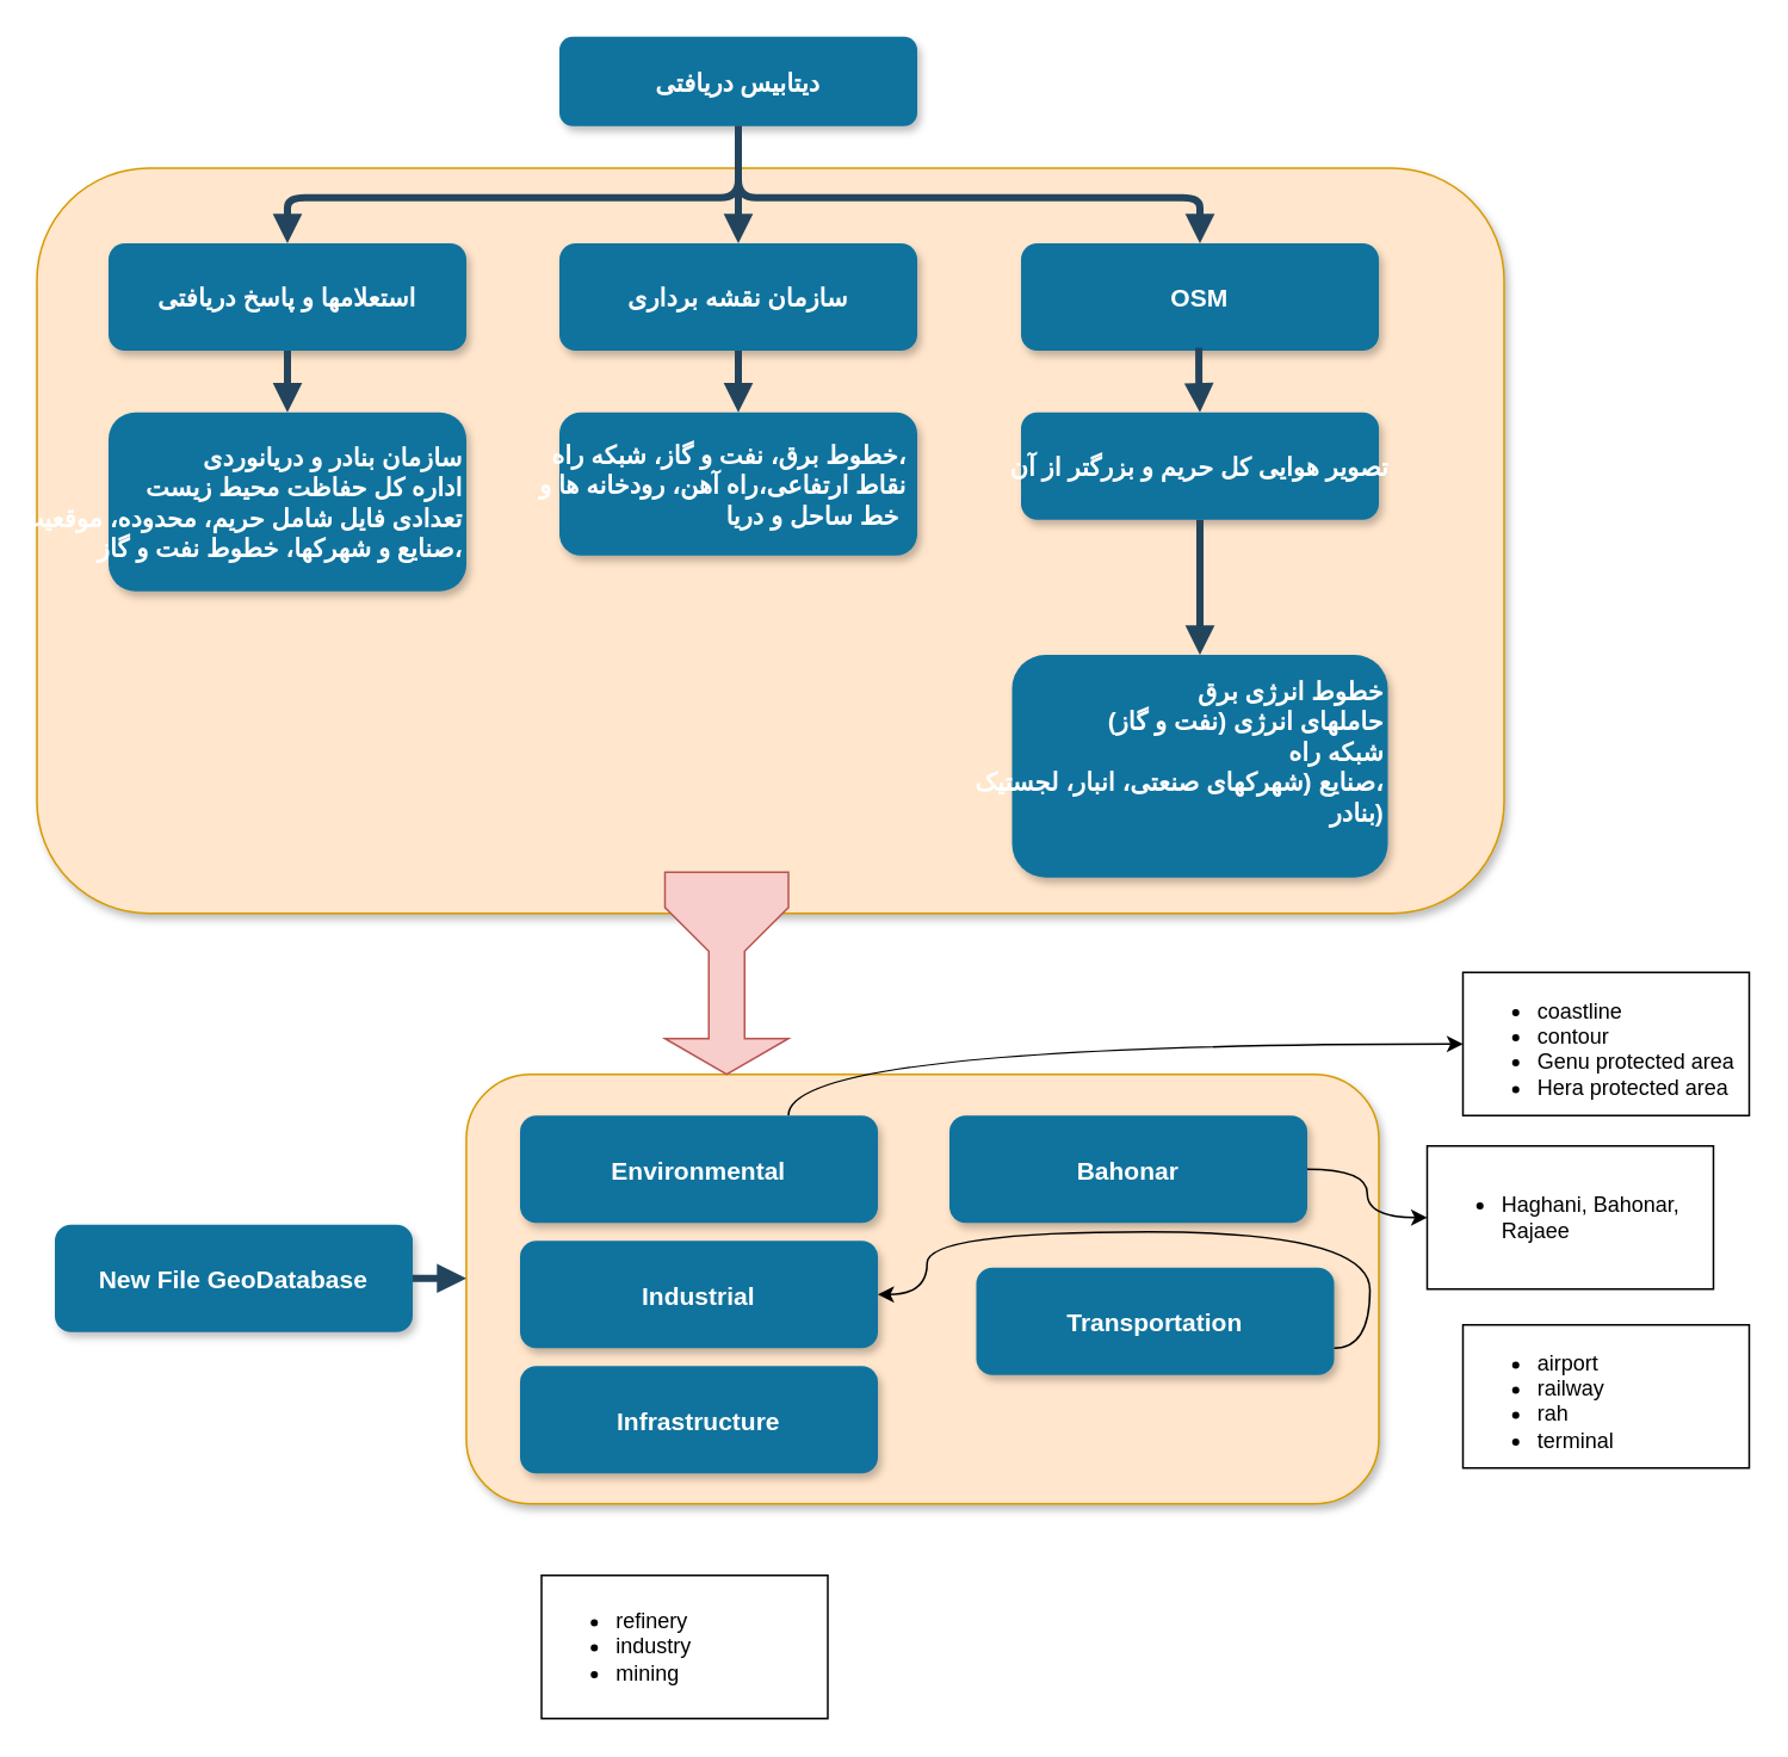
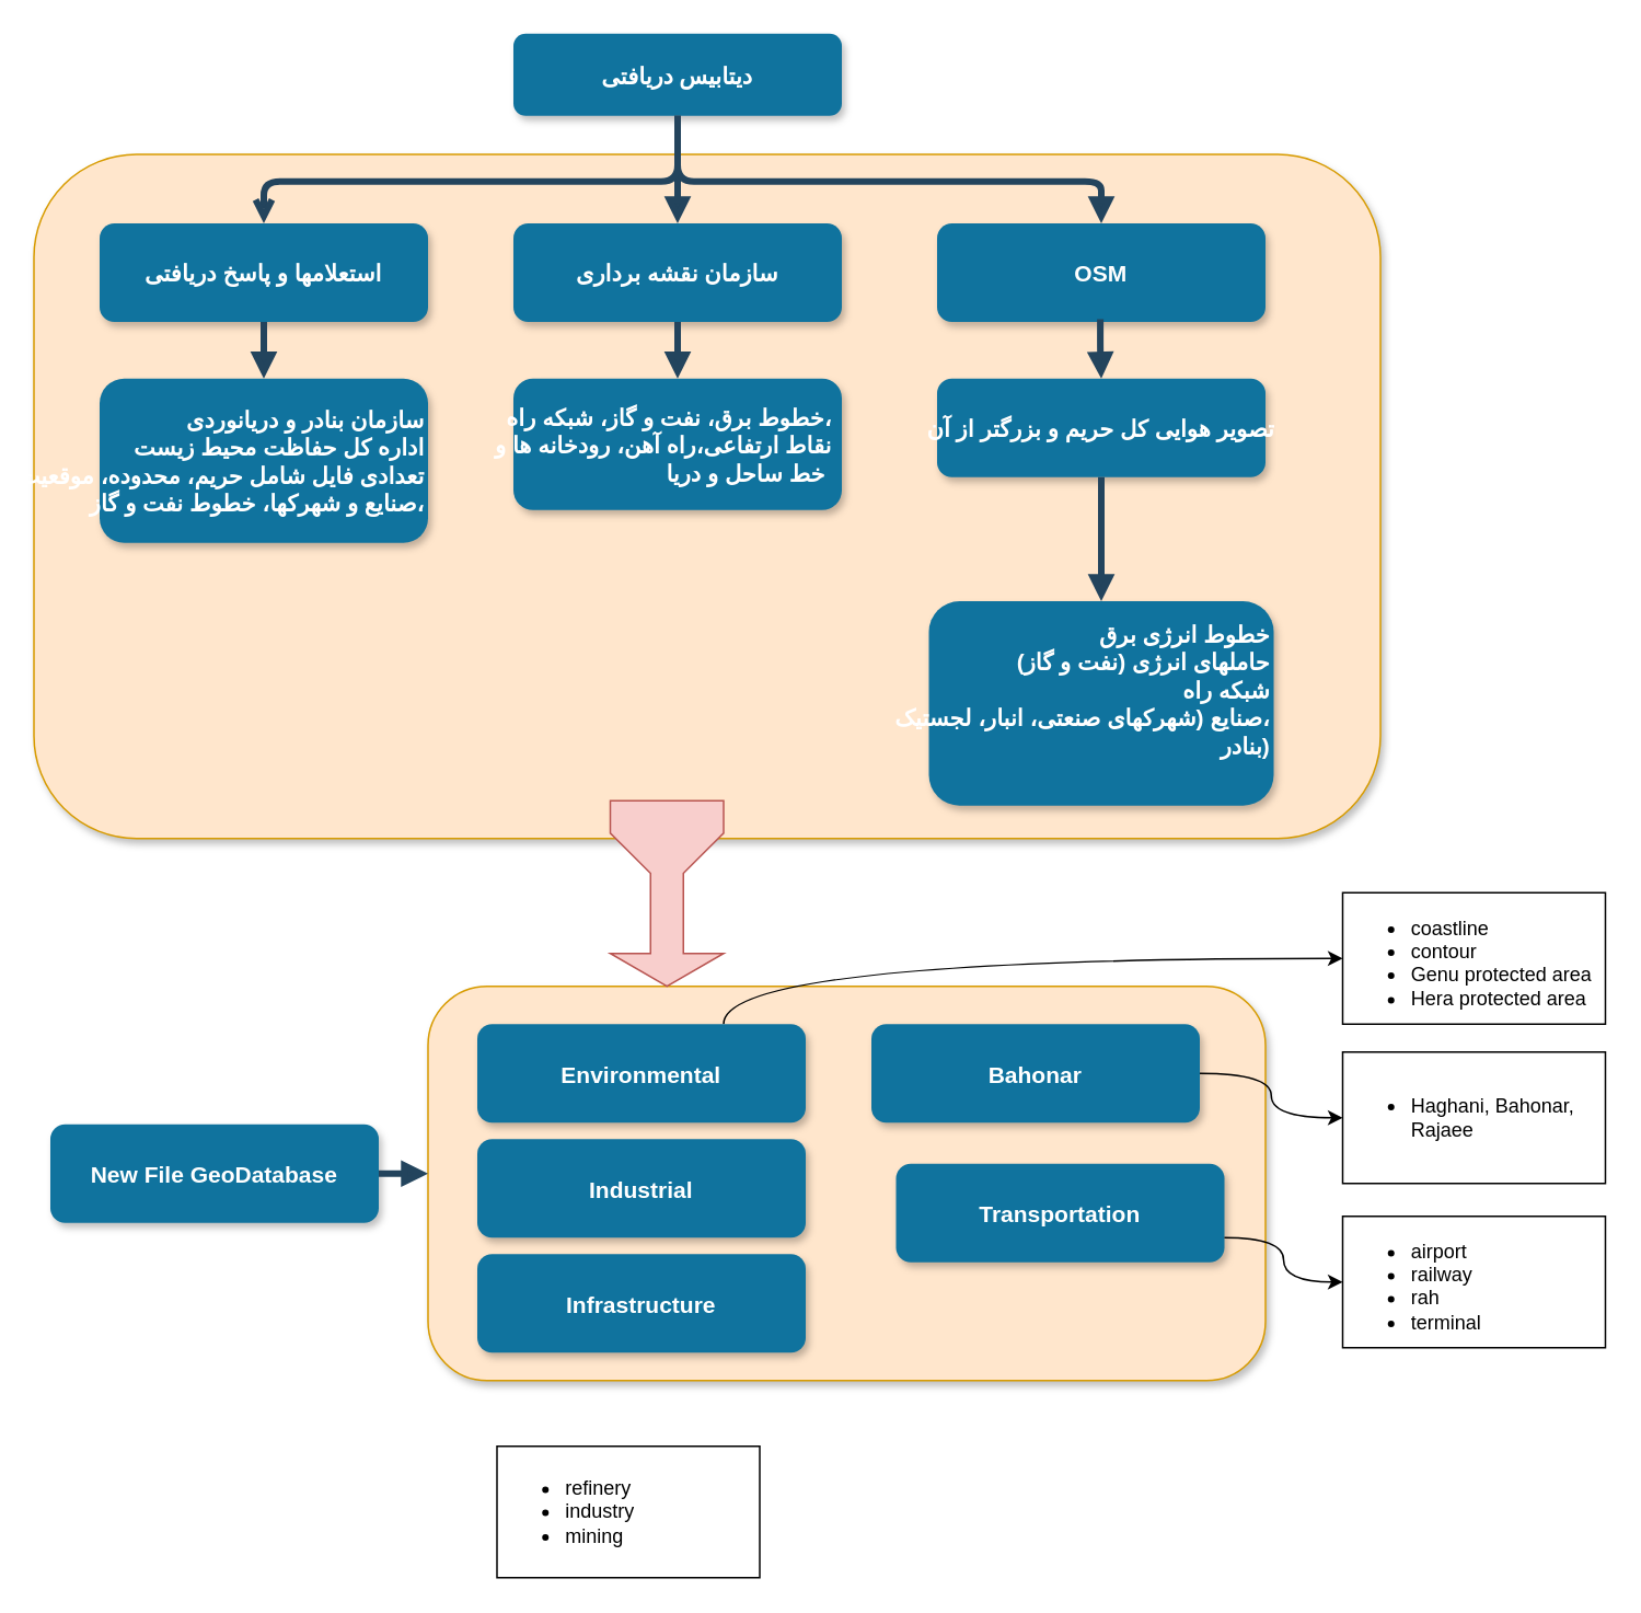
- <mxCell id="24" value="" style="edgeStyle=elbowEdgeStyle;elbow=vertical;strokeWidth=4;endArrow=block;endFill=1;fontStyle=1;strokeColor=#23445D;exitX=0.5;exitY=1;exitDx=0;exitDy=0;entryX=0.5;entryY=0;entryDx=0;entryDy=0;" parent="1" source="4" target="23" edge="1"><mxGeometry x="22" y="165.5" width="100" height="100" as="geometry"><mxPoint x="540" y="80" as="sourcePoint" /><mxPoint x="140" y="135" as="targetPoint" /><Array as="points"><mxPoint x="340" y="110" /></Array></mxGeometry></mxCell>
+ <mxCell id="24" value="" style="edgeStyle=elbowEdgeStyle;elbow=vertical;strokeWidth=4;endArrow=open;endFill=1;fontStyle=1;strokeColor=#23445D;exitX=0.5;exitY=1;exitDx=0;exitDy=0;entryX=0.5;entryY=0;entryDx=0;entryDy=0;" parent="1" source="4" target="23" edge="1"><mxGeometry x="22" y="165.5" width="100" height="100" as="geometry"><mxPoint x="540" y="80" as="sourcePoint" /><mxPoint x="140" y="135" as="targetPoint" /><Array as="points"><mxPoint x="340" y="110" /></Array></mxGeometry></mxCell>
- <mxCell id="30" value="&lt;ul&gt;&lt;li&gt;Haghani, Bahonar, Rajaee&lt;/li&gt;&lt;/ul&gt;" style="text;html=1;whiteSpace=wrap;verticalAlign=middle;overflow=hidden;strokeColor=default;" vertex="1" parent="1"><mxGeometry x="797" y="640" width="160" height="80" as="geometry" /></mxCell>
+ <mxCell id="30" value="&lt;ul&gt;&lt;li&gt;Haghani, Bahonar, Rajaee&lt;/li&gt;&lt;/ul&gt;" style="text;html=1;whiteSpace=wrap;verticalAlign=middle;overflow=hidden;strokeColor=default;" vertex="1" parent="1"><mxGeometry x="817" y="640" width="160" height="80" as="geometry" /></mxCell>
- <mxCell id="33" style="edgeStyle=orthogonalEdgeStyle;rounded=0;orthogonalLoop=1;jettySize=auto;html=1;exitX=1;exitY=0.75;exitDx=0;exitDy=0;curved=1;" edge="1" target="12" parent="1" source="29"><mxGeometry relative="1" as="geometry"><mxPoint x="730" y="753" as="sourcePoint" /></mxGeometry></mxCell>
+ <mxCell id="33" style="edgeStyle=orthogonalEdgeStyle;rounded=0;orthogonalLoop=1;jettySize=auto;html=1;exitX=1;exitY=0.75;exitDx=0;exitDy=0;entryX=0;entryY=0.5;entryDx=0;entryDy=0;curved=1;" edge="1" target="32" parent="1" source="29"><mxGeometry relative="1" as="geometry"><mxPoint x="730" y="753" as="sourcePoint" /></mxGeometry></mxCell>
